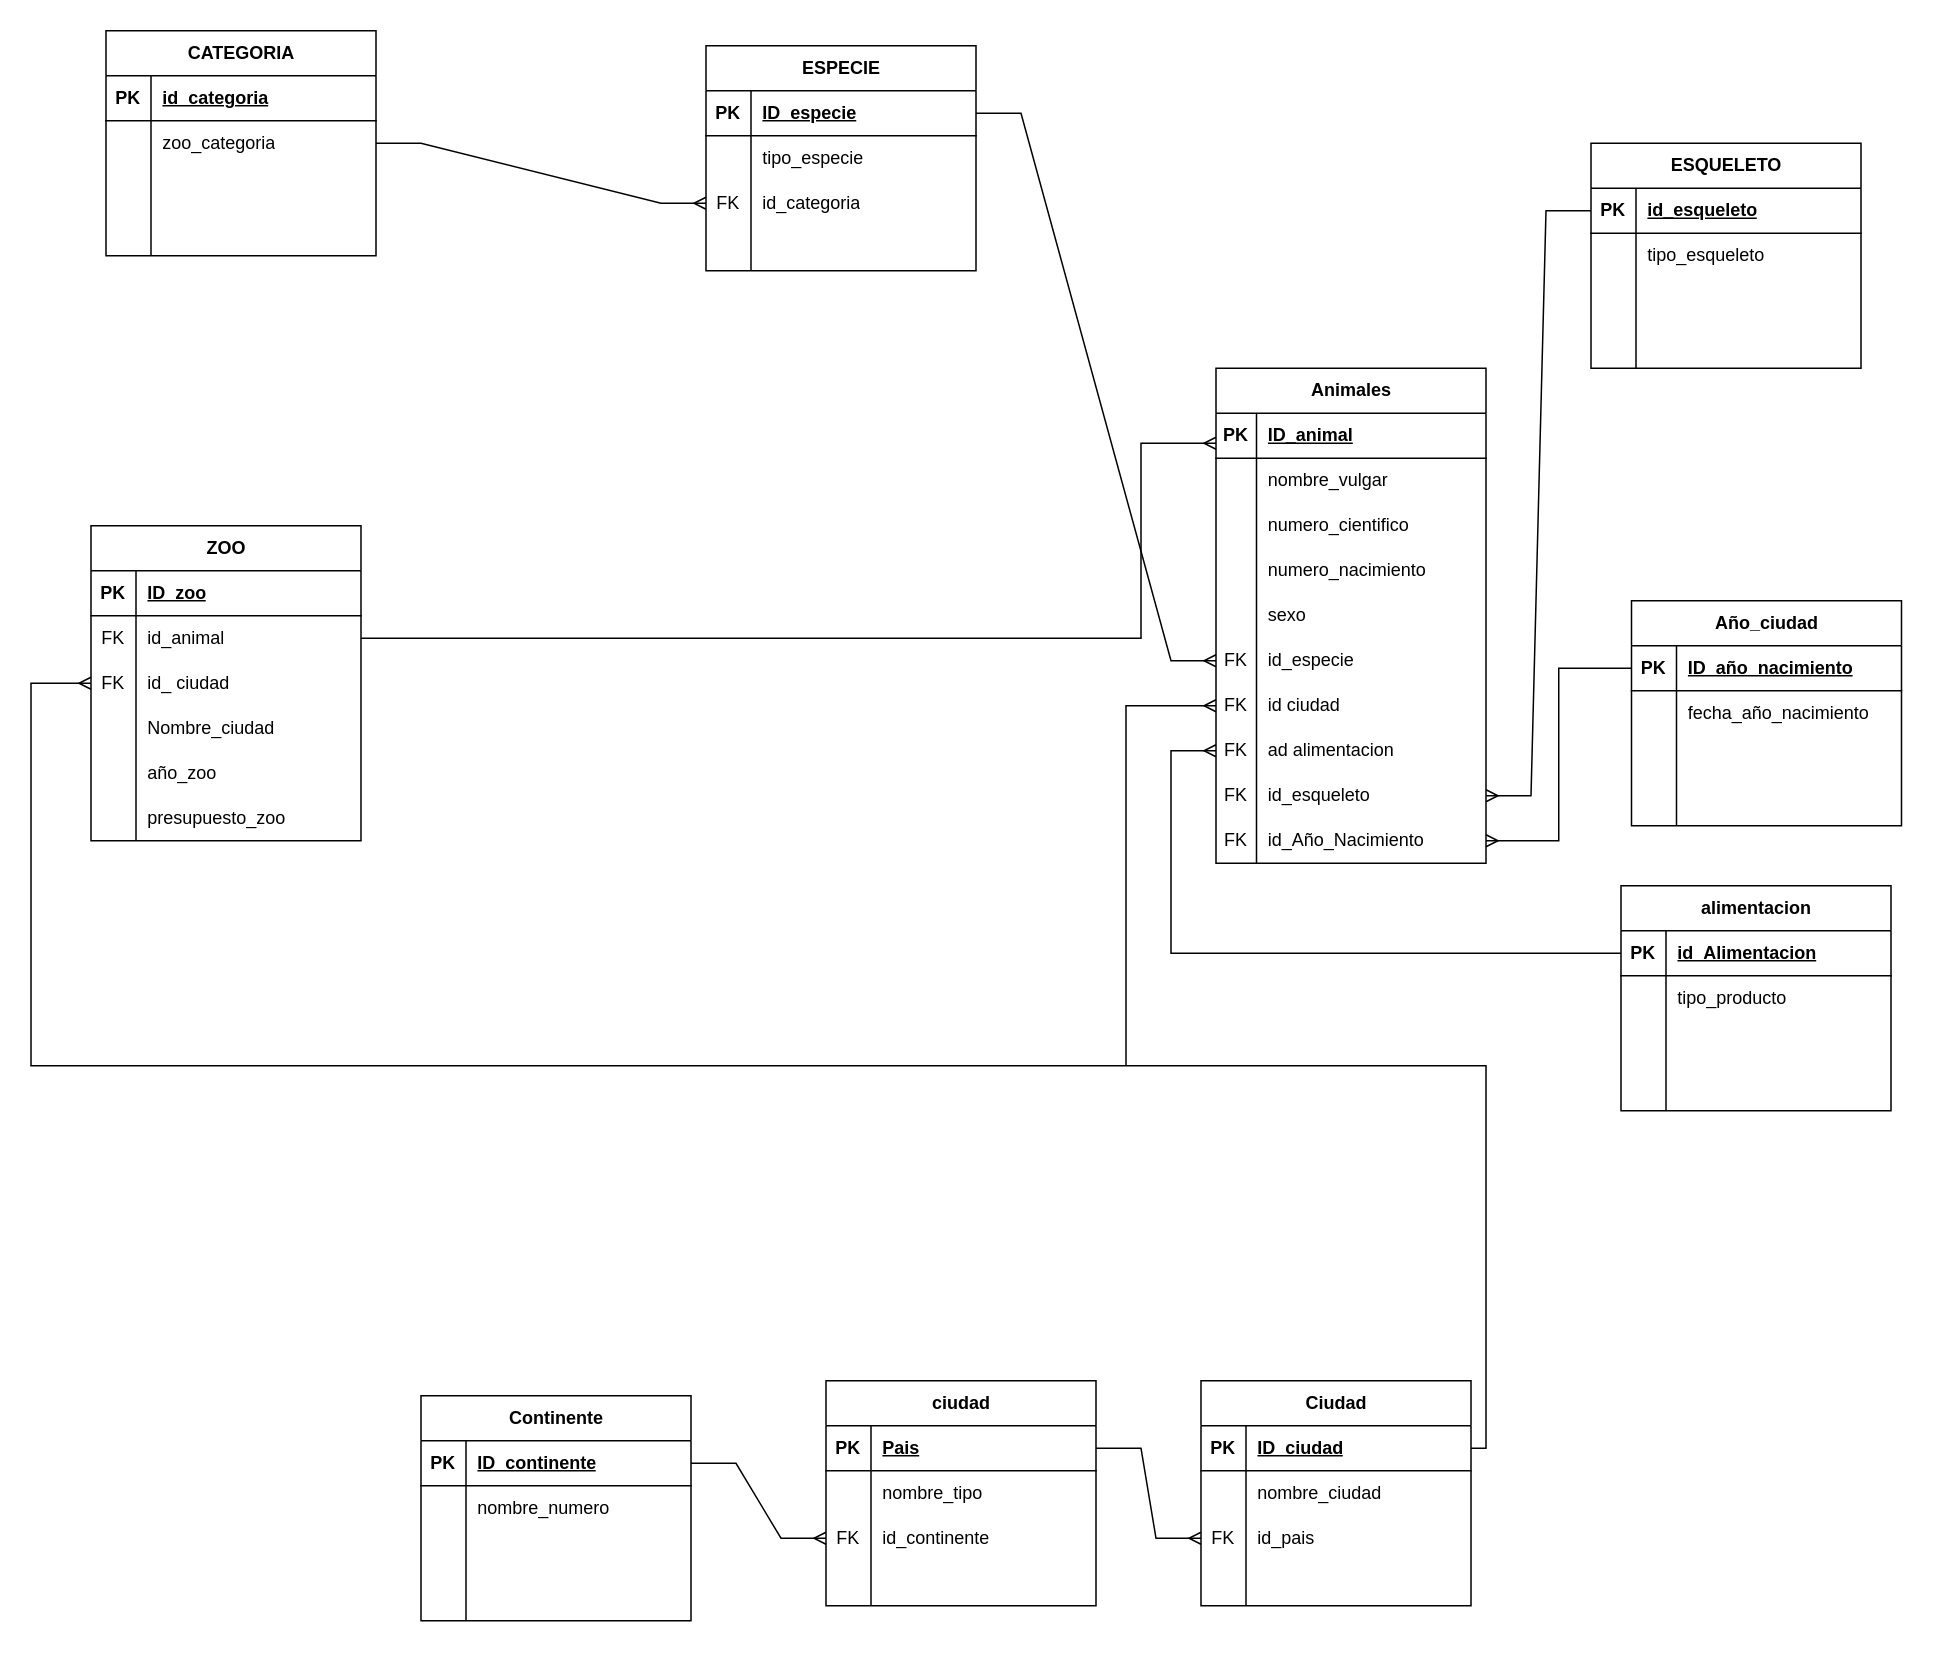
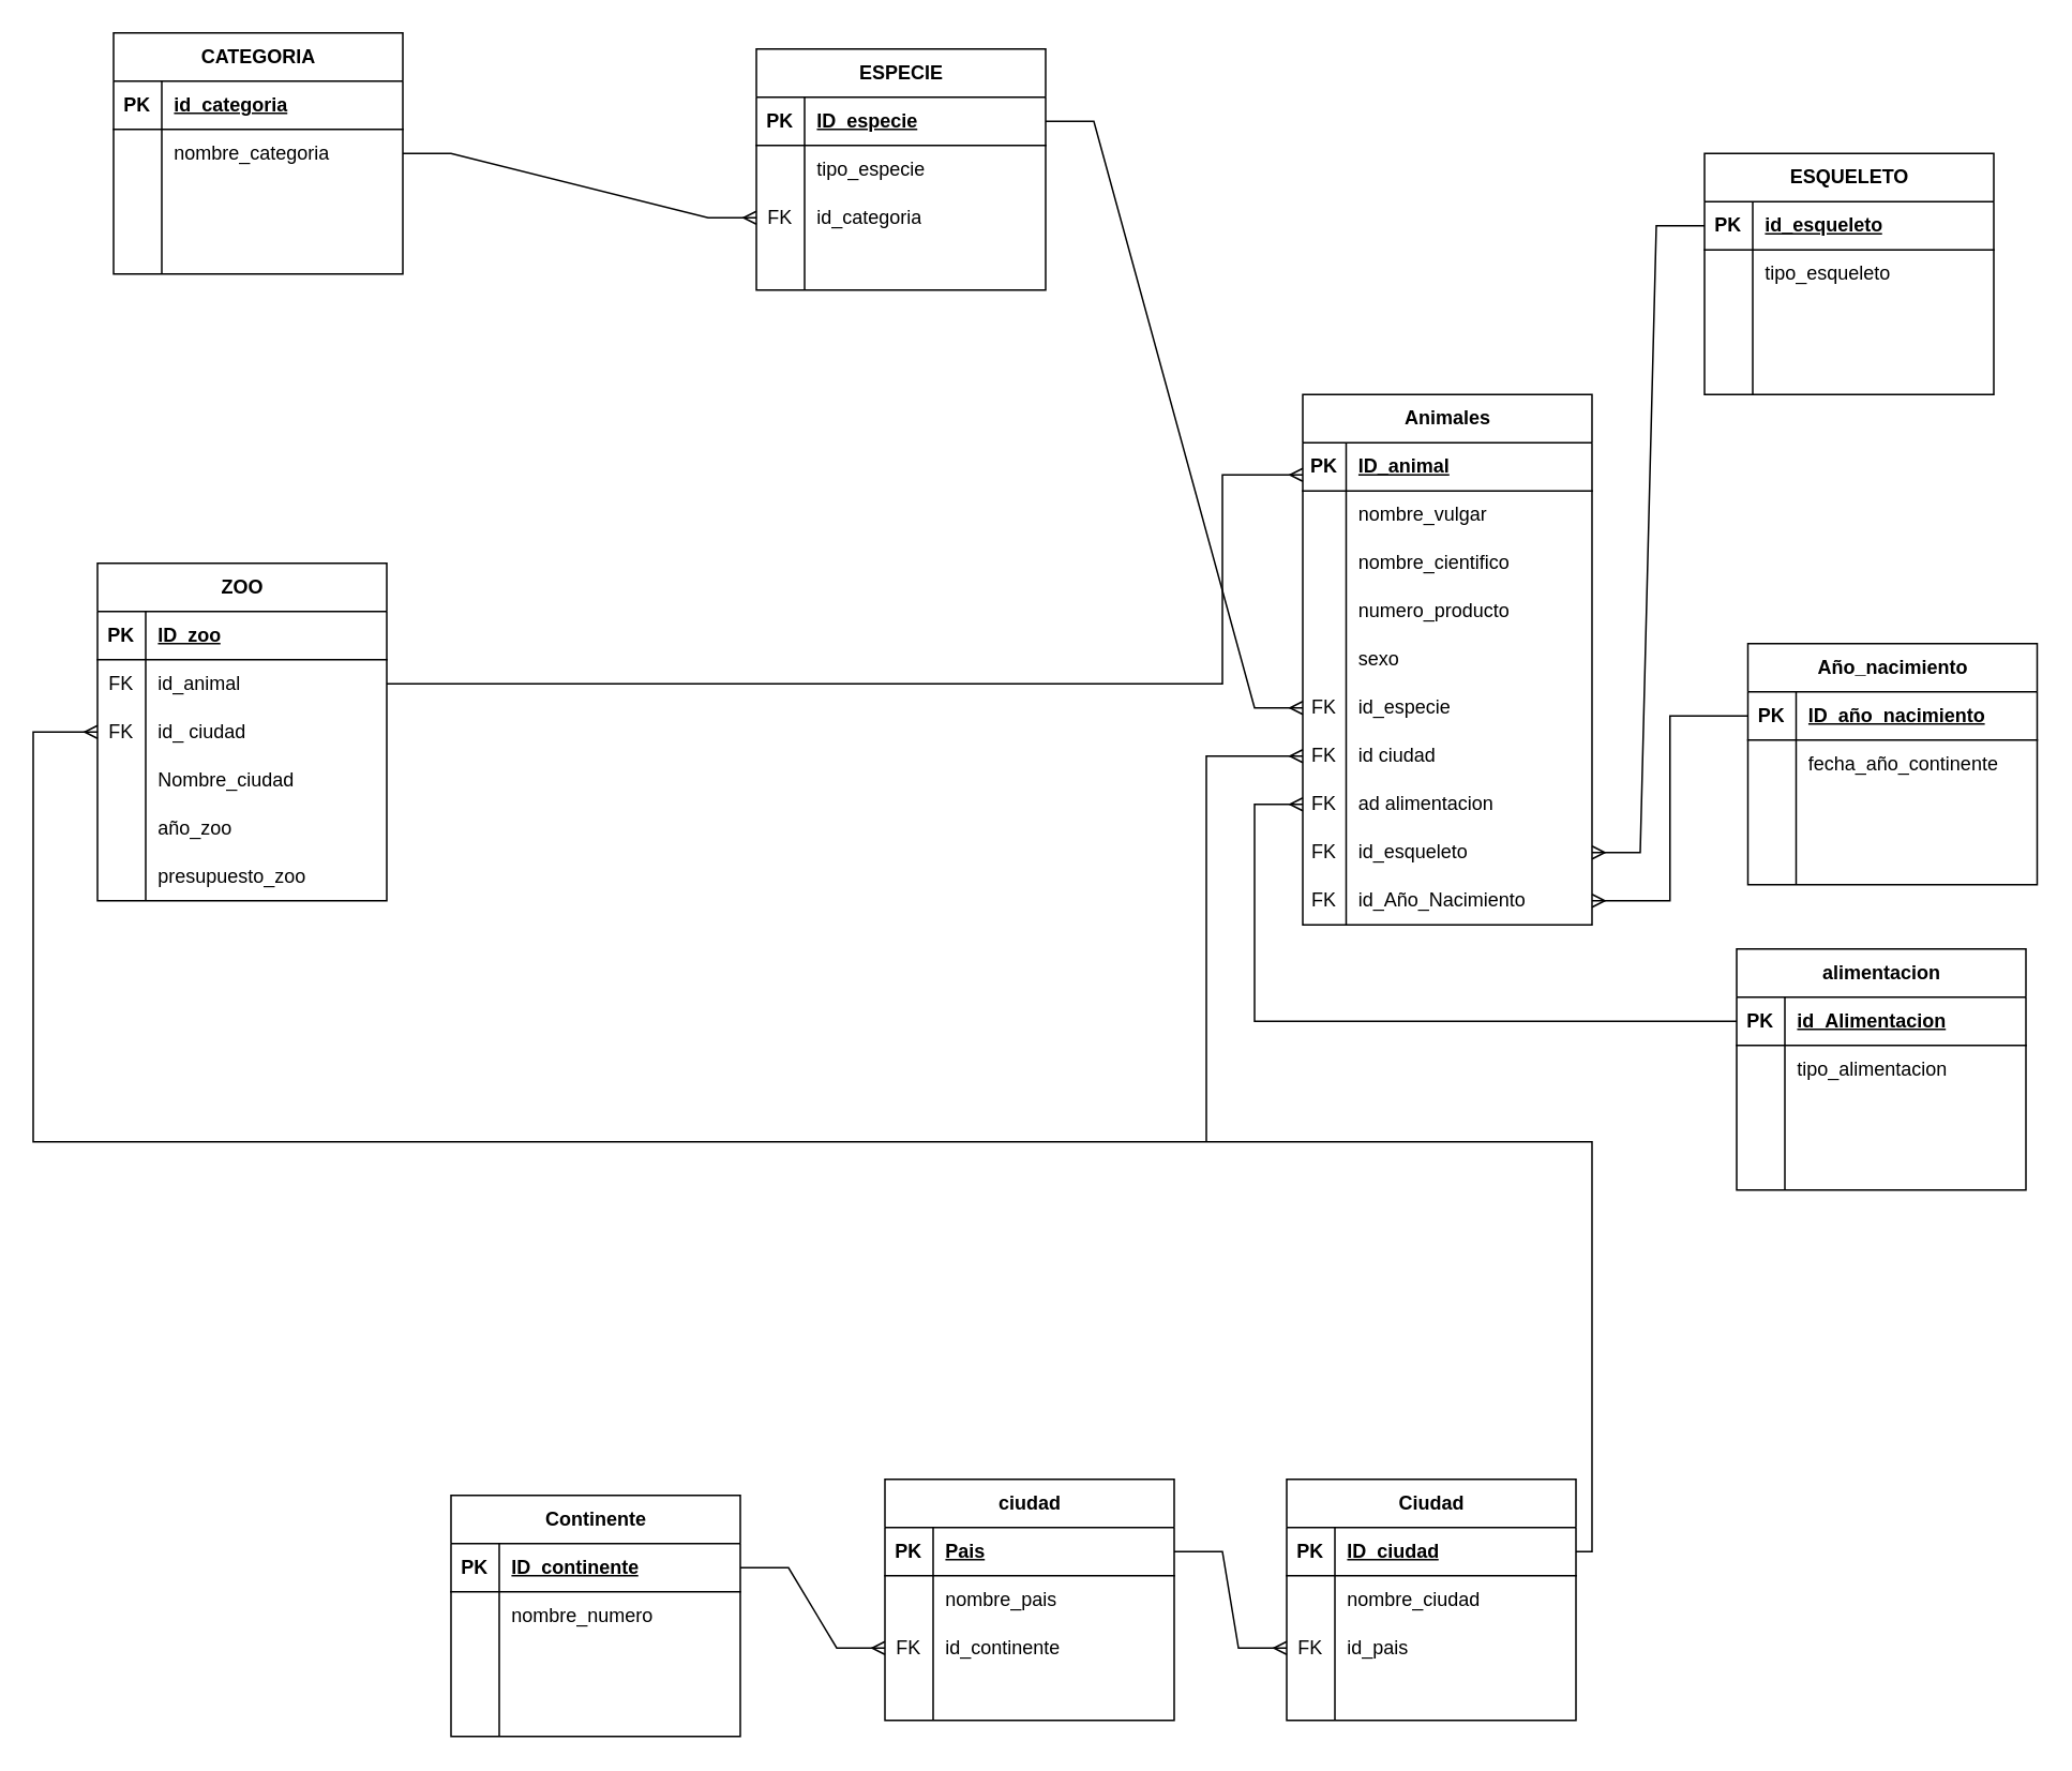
- <mxCell id="141" value="zoo_categoria" style="shape=partialRectangle;connectable=0;fillColor=none;top=0;left=0;bottom=0;right=0;align=left;spacingLeft=6;overflow=hidden;whiteSpace=wrap;html=1;" vertex="1" parent="139"><mxGeometry x="30" width="150" height="30" as="geometry"><mxRectangle width="150" height="30" as="alternateBounds" /></mxGeometry></mxCell>
+ <mxCell id="141" value="nombre_categoria" style="shape=partialRectangle;connectable=0;fillColor=none;top=0;left=0;bottom=0;right=0;align=left;spacingLeft=6;overflow=hidden;whiteSpace=wrap;html=1;" vertex="1" parent="139"><mxGeometry x="30" width="150" height="30" as="geometry"><mxRectangle width="150" height="30" as="alternateBounds" /></mxGeometry></mxCell>
- <mxCell id="11" value="numero_cientifico" style="shape=partialRectangle;connectable=0;fillColor=none;top=0;left=0;bottom=0;right=0;align=left;spacingLeft=6;overflow=hidden;whiteSpace=wrap;html=1;" parent="9" vertex="1"><mxGeometry x="27" width="153" height="30" as="geometry"><mxRectangle width="153" height="30" as="alternateBounds" /></mxGeometry></mxCell>
+ <mxCell id="11" value="nombre_cientifico" style="shape=partialRectangle;connectable=0;fillColor=none;top=0;left=0;bottom=0;right=0;align=left;spacingLeft=6;overflow=hidden;whiteSpace=wrap;html=1;" parent="9" vertex="1"><mxGeometry x="27" width="153" height="30" as="geometry"><mxRectangle width="153" height="30" as="alternateBounds" /></mxGeometry></mxCell>
- <mxCell id="14" value="numero_nacimiento" style="shape=partialRectangle;connectable=0;fillColor=none;top=0;left=0;bottom=0;right=0;align=left;spacingLeft=6;overflow=hidden;whiteSpace=wrap;html=1;" parent="12" vertex="1"><mxGeometry x="27" width="153" height="30" as="geometry"><mxRectangle width="153" height="30" as="alternateBounds" /></mxGeometry></mxCell>
+ <mxCell id="14" value="numero_producto" style="shape=partialRectangle;connectable=0;fillColor=none;top=0;left=0;bottom=0;right=0;align=left;spacingLeft=6;overflow=hidden;whiteSpace=wrap;html=1;" parent="12" vertex="1"><mxGeometry x="27" width="153" height="30" as="geometry"><mxRectangle width="153" height="30" as="alternateBounds" /></mxGeometry></mxCell>
- <mxCell id="65" value="Año_ciudad" style="shape=table;startSize=30;container=1;collapsible=1;childLayout=tableLayout;fixedRows=1;rowLines=0;fontStyle=1;align=center;resizeLast=1;html=1;" parent="1" vertex="1"><mxGeometry x="1087" y="400" width="180" height="150" as="geometry" /></mxCell>
+ <mxCell id="65" value="Año_nacimiento" style="shape=table;startSize=30;container=1;collapsible=1;childLayout=tableLayout;fixedRows=1;rowLines=0;fontStyle=1;align=center;resizeLast=1;html=1;" parent="1" vertex="1"><mxGeometry x="1087" y="400" width="180" height="150" as="geometry" /></mxCell>
- <mxCell id="71" value="fecha_año_nacimiento" style="shape=partialRectangle;connectable=0;fillColor=none;top=0;left=0;bottom=0;right=0;align=left;spacingLeft=6;overflow=hidden;whiteSpace=wrap;html=1;" parent="69" vertex="1"><mxGeometry x="30" width="150" height="30" as="geometry"><mxRectangle width="150" height="30" as="alternateBounds" /></mxGeometry></mxCell>
+ <mxCell id="71" value="fecha_año_continente" style="shape=partialRectangle;connectable=0;fillColor=none;top=0;left=0;bottom=0;right=0;align=left;spacingLeft=6;overflow=hidden;whiteSpace=wrap;html=1;" parent="69" vertex="1"><mxGeometry x="30" width="150" height="30" as="geometry"><mxRectangle width="150" height="30" as="alternateBounds" /></mxGeometry></mxCell>
- <mxCell id="58" value="tipo_producto" style="shape=partialRectangle;connectable=0;fillColor=none;top=0;left=0;bottom=0;right=0;align=left;spacingLeft=6;overflow=hidden;whiteSpace=wrap;html=1;" parent="56" vertex="1"><mxGeometry x="30" width="150" height="30" as="geometry"><mxRectangle width="150" height="30" as="alternateBounds" /></mxGeometry></mxCell>
+ <mxCell id="58" value="tipo_alimentacion" style="shape=partialRectangle;connectable=0;fillColor=none;top=0;left=0;bottom=0;right=0;align=left;spacingLeft=6;overflow=hidden;whiteSpace=wrap;html=1;" parent="56" vertex="1"><mxGeometry x="30" width="150" height="30" as="geometry"><mxRectangle width="150" height="30" as="alternateBounds" /></mxGeometry></mxCell>
- <mxCell id="97" value="nombre_tipo" style="shape=partialRectangle;connectable=0;fillColor=none;top=0;left=0;bottom=0;right=0;align=left;spacingLeft=6;overflow=hidden;whiteSpace=wrap;html=1;" vertex="1" parent="95"><mxGeometry x="30" width="150" height="30" as="geometry"><mxRectangle width="150" height="30" as="alternateBounds" /></mxGeometry></mxCell>
+ <mxCell id="97" value="nombre_pais" style="shape=partialRectangle;connectable=0;fillColor=none;top=0;left=0;bottom=0;right=0;align=left;spacingLeft=6;overflow=hidden;whiteSpace=wrap;html=1;" vertex="1" parent="95"><mxGeometry x="30" width="150" height="30" as="geometry"><mxRectangle width="150" height="30" as="alternateBounds" /></mxGeometry></mxCell>
